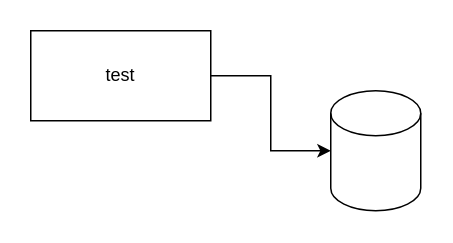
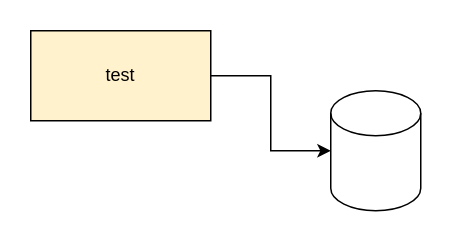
- <mxCell id="3" value="test" style="rounded=0;whiteSpace=wrap;html=1;" vertex="1" parent="1"><mxGeometry x="20" y="20" width="120" height="60" as="geometry" /></mxCell>
+ <mxCell id="3" value="test" style="rounded=0;whiteSpace=wrap;html=1;fillColor=#fff2cc;" vertex="1" parent="1"><mxGeometry x="20" y="20" width="120" height="60" as="geometry" /></mxCell>
